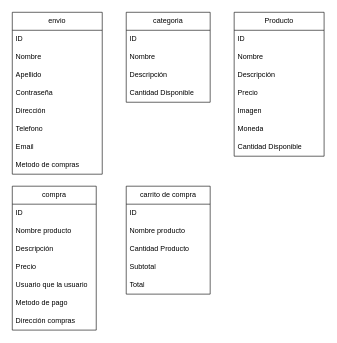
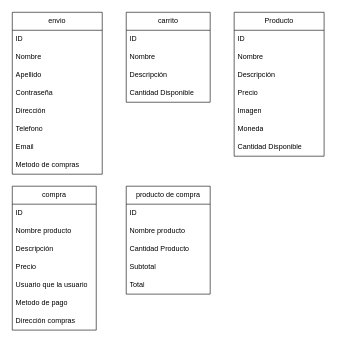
- <mxCell id="11" value="categoria" style="swimlane;fontStyle=0;childLayout=stackLayout;horizontal=1;startSize=30;horizontalStack=0;resizeParent=1;resizeParentMax=0;resizeLast=0;collapsible=1;marginBottom=0;whiteSpace=wrap;html=1;" parent="1" vertex="1"><mxGeometry x="210" y="20" width="140" height="150" as="geometry" /></mxCell>
+ <mxCell id="11" value="carrito" style="swimlane;fontStyle=0;childLayout=stackLayout;horizontal=1;startSize=30;horizontalStack=0;resizeParent=1;resizeParentMax=0;resizeLast=0;collapsible=1;marginBottom=0;whiteSpace=wrap;html=1;" parent="1" vertex="1"><mxGeometry x="210" y="20" width="140" height="150" as="geometry" /></mxCell>
- <mxCell id="24" value="carrito de compra" style="swimlane;fontStyle=0;childLayout=stackLayout;horizontal=1;startSize=30;horizontalStack=0;resizeParent=1;resizeParentMax=0;resizeLast=0;collapsible=1;marginBottom=0;whiteSpace=wrap;html=1;" parent="1" vertex="1"><mxGeometry x="210" y="310" width="140" height="180" as="geometry" /></mxCell>
+ <mxCell id="24" value="producto de compra" style="swimlane;fontStyle=0;childLayout=stackLayout;horizontal=1;startSize=30;horizontalStack=0;resizeParent=1;resizeParentMax=0;resizeLast=0;collapsible=1;marginBottom=0;whiteSpace=wrap;html=1;" parent="1" vertex="1"><mxGeometry x="210" y="310" width="140" height="180" as="geometry" /></mxCell>
